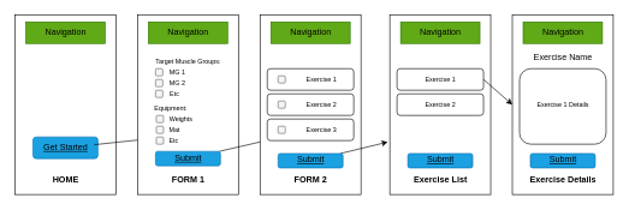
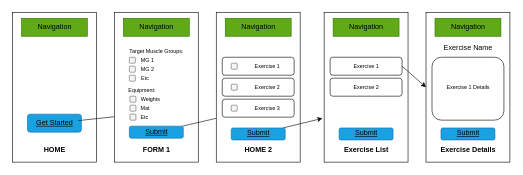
- <mxCell id="23" value="FORM 2" style="text;html=1;resizable=0;autosize=1;align=center;verticalAlign=middle;points=[];fillColor=none;strokeColor=none;rounded=0;fontStyle=1" vertex="1" parent="1"><mxGeometry x="400" y="240" width="60" height="20" as="geometry" /></mxCell>
+ <mxCell id="23" value="HOME 2" style="text;html=1;resizable=0;autosize=1;align=center;verticalAlign=middle;points=[];fillColor=none;strokeColor=none;rounded=0;fontStyle=1" vertex="1" parent="1"><mxGeometry x="400" y="240" width="60" height="20" as="geometry" /></mxCell>
